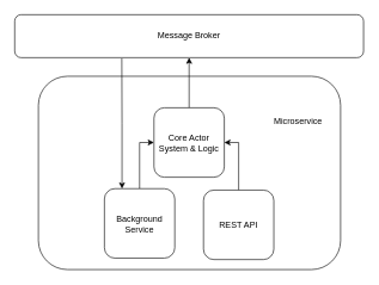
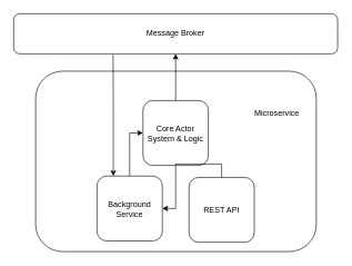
- <mxCell id="8" style="edgeStyle=orthogonalEdgeStyle;rounded=0;orthogonalLoop=1;jettySize=auto;html=1;exitX=0.5;exitY=0;exitDx=0;exitDy=0;entryX=1;entryY=0.5;entryDx=0;entryDy=0;" edge="1" parent="1" source="9" target="4"><mxGeometry relative="1" as="geometry" /></mxCell>
+ <mxCell id="8" style="edgeStyle=orthogonalEdgeStyle;rounded=0;orthogonalLoop=1;jettySize=auto;html=1;exitX=0.5;exitY=0;exitDx=0;exitDy=0;" edge="1" parent="1" source="9" target="7"><mxGeometry relative="1" as="geometry" /></mxCell>
